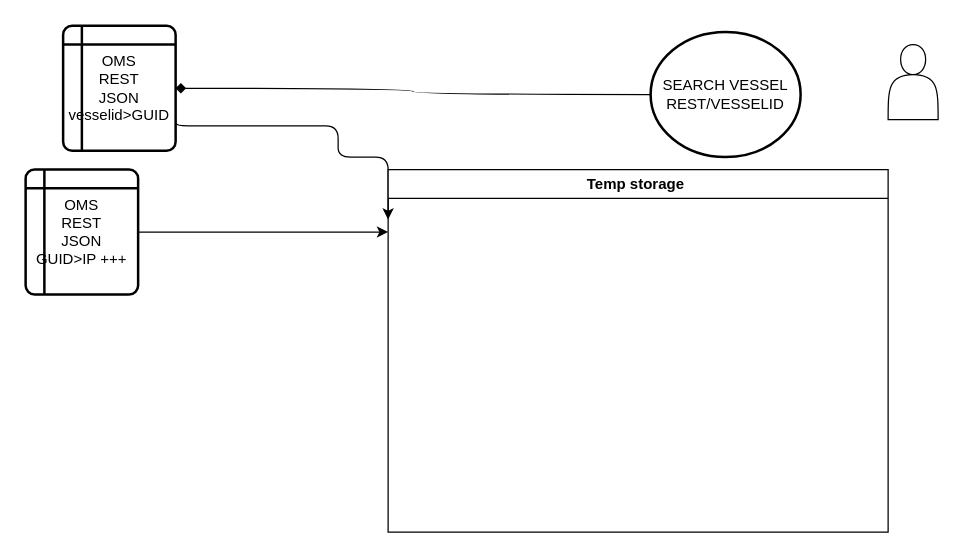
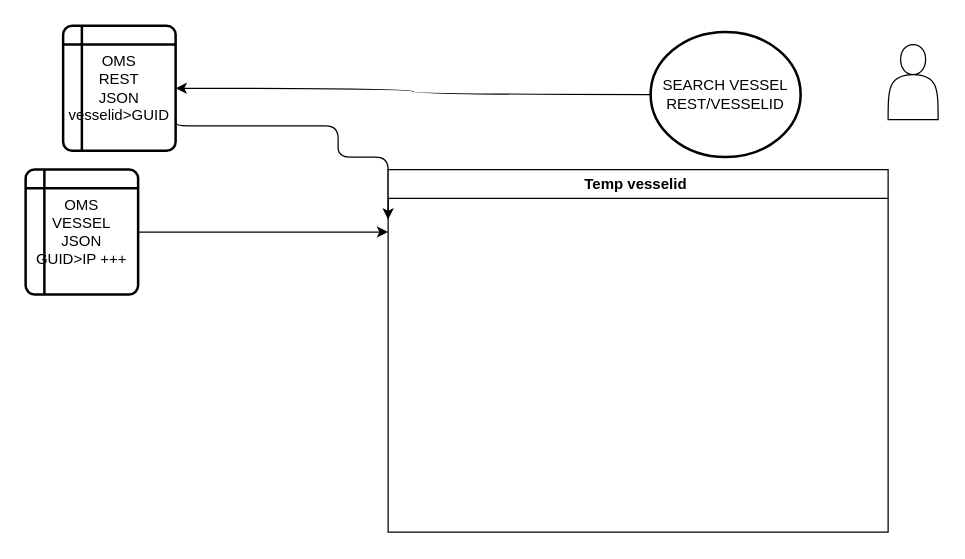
- <mxCell id="4" style="edgeStyle=orthogonalEdgeStyle;curved=1;rounded=0;orthogonalLoop=1;jettySize=auto;html=1;entryX=1;entryY=0.5;entryDx=0;entryDy=0;endArrow=diamond;" edge="1" parent="1" source="5" target="3"><mxGeometry relative="1" as="geometry" /></mxCell>
+ <mxCell id="4" style="edgeStyle=orthogonalEdgeStyle;curved=1;rounded=0;orthogonalLoop=1;jettySize=auto;html=1;entryX=1;entryY=0.5;entryDx=0;entryDy=0;" edge="1" parent="1" source="5" target="3"><mxGeometry relative="1" as="geometry" /></mxCell>
- <mxCell id="6" value="Temp storage&amp;nbsp;" style="swimlane;whiteSpace=wrap;html=1;" vertex="1" parent="1"><mxGeometry x="310" y="135" width="400" height="290" as="geometry" /></mxCell>
+ <mxCell id="6" value="Temp vesselid&amp;nbsp;" style="swimlane;whiteSpace=wrap;html=1;" vertex="1" parent="1"><mxGeometry x="310" y="135" width="400" height="290" as="geometry" /></mxCell>
- <mxCell id="8" value="OMS&lt;br&gt;REST&lt;br&gt;JSON&lt;br&gt;GUID&amp;gt;IP +++" style="shape=internalStorage;whiteSpace=wrap;html=1;dx=15;dy=15;rounded=1;arcSize=8;strokeWidth=2;" vertex="1" parent="1"><mxGeometry x="20" y="135" width="90" height="100" as="geometry" /></mxCell>
+ <mxCell id="8" value="OMS&lt;br&gt;VESSEL&lt;br&gt;JSON&lt;br&gt;GUID&amp;gt;IP +++" style="shape=internalStorage;whiteSpace=wrap;html=1;dx=15;dy=15;rounded=1;arcSize=8;strokeWidth=2;" vertex="1" parent="1"><mxGeometry x="20" y="135" width="90" height="100" as="geometry" /></mxCell>
